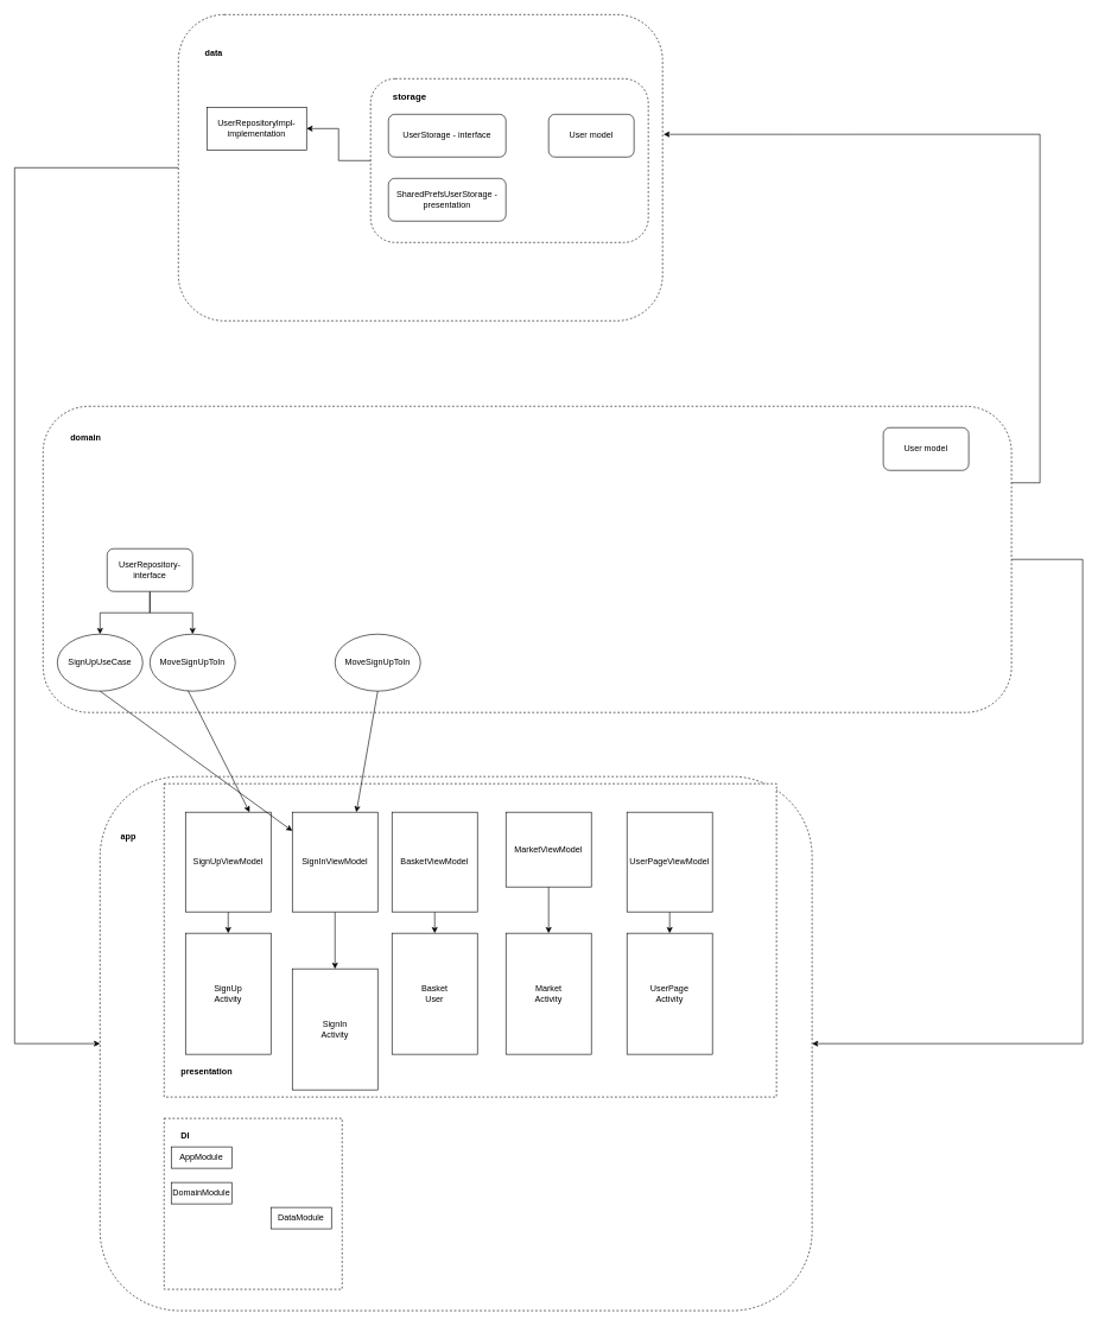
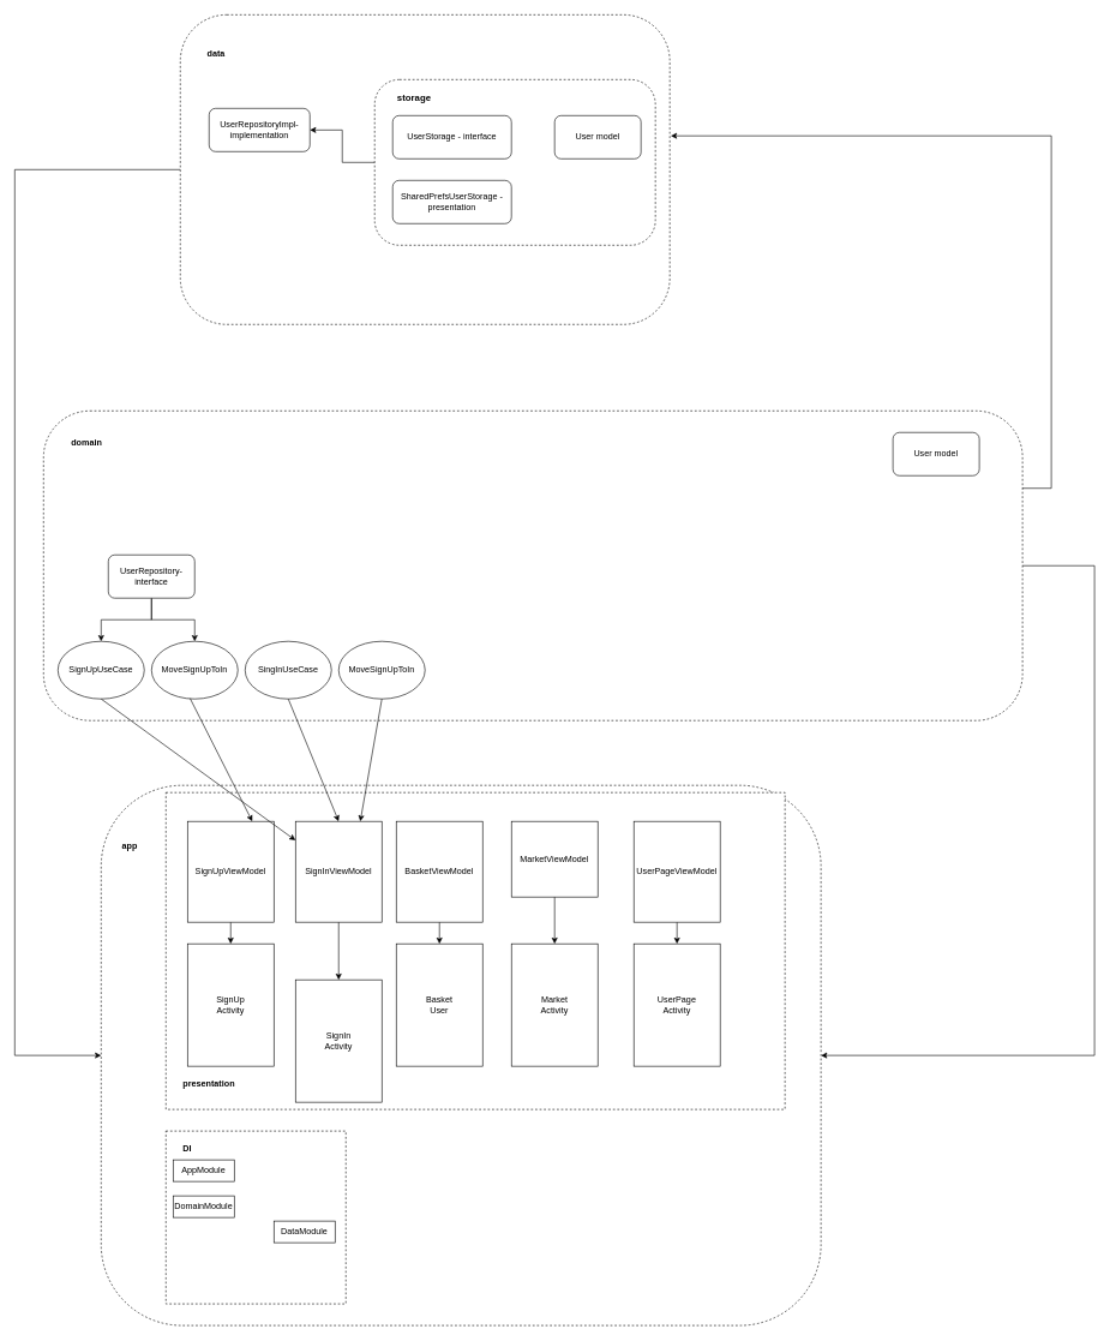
- <mxCell id="44" value="UserRepositoryImpl-&lt;br&gt;implementation" style="whiteSpace=wrap;html=1;rounded=0;" vertex="1" parent="1"><mxGeometry x="290" y="150" width="140" height="60" as="geometry" /></mxCell>
+ <mxCell id="44" value="UserRepositoryImpl-&lt;br&gt;implementation" style="rounded=1;whiteSpace=wrap;html=1;" vertex="1" parent="1"><mxGeometry x="290" y="150" width="140" height="60" as="geometry" /></mxCell>
+ <mxCell id="28" value="SingInUseCase" style="ellipse;whiteSpace=wrap;html=1;" vertex="1" parent="1"><mxGeometry x="340" y="890" width="120" height="80" as="geometry" /></mxCell>
+ <mxCell id="31" value="" style="endArrow=classic;html=1;rounded=0;exitX=0.5;exitY=1;exitDx=0;exitDy=0;entryX=0.5;entryY=0;entryDx=0;entryDy=0;" edge="1" parent="1" source="28" target="18"><mxGeometry width="50" height="50" relative="1" as="geometry"><mxPoint x="440" y="1090" as="sourcePoint" /><mxPoint x="490" y="1040" as="targetPoint" /></mxGeometry></mxCell>
